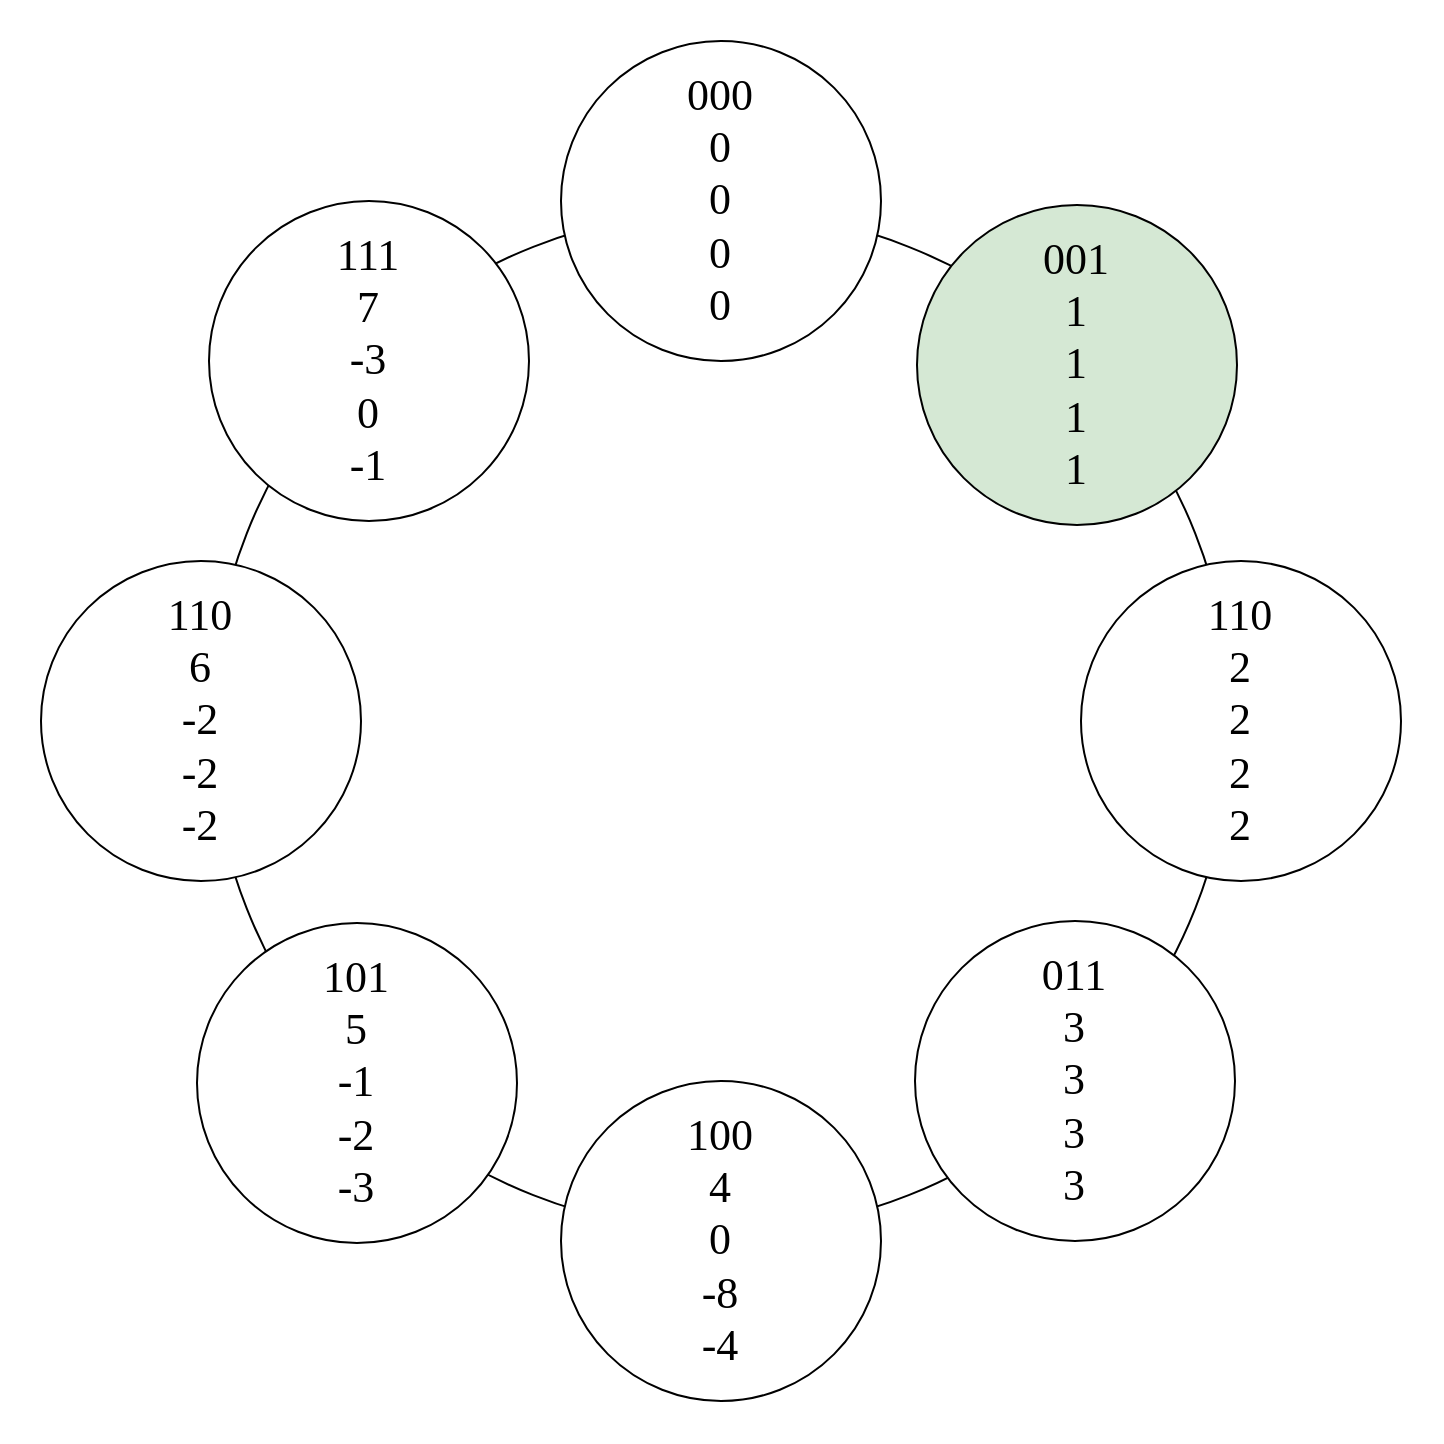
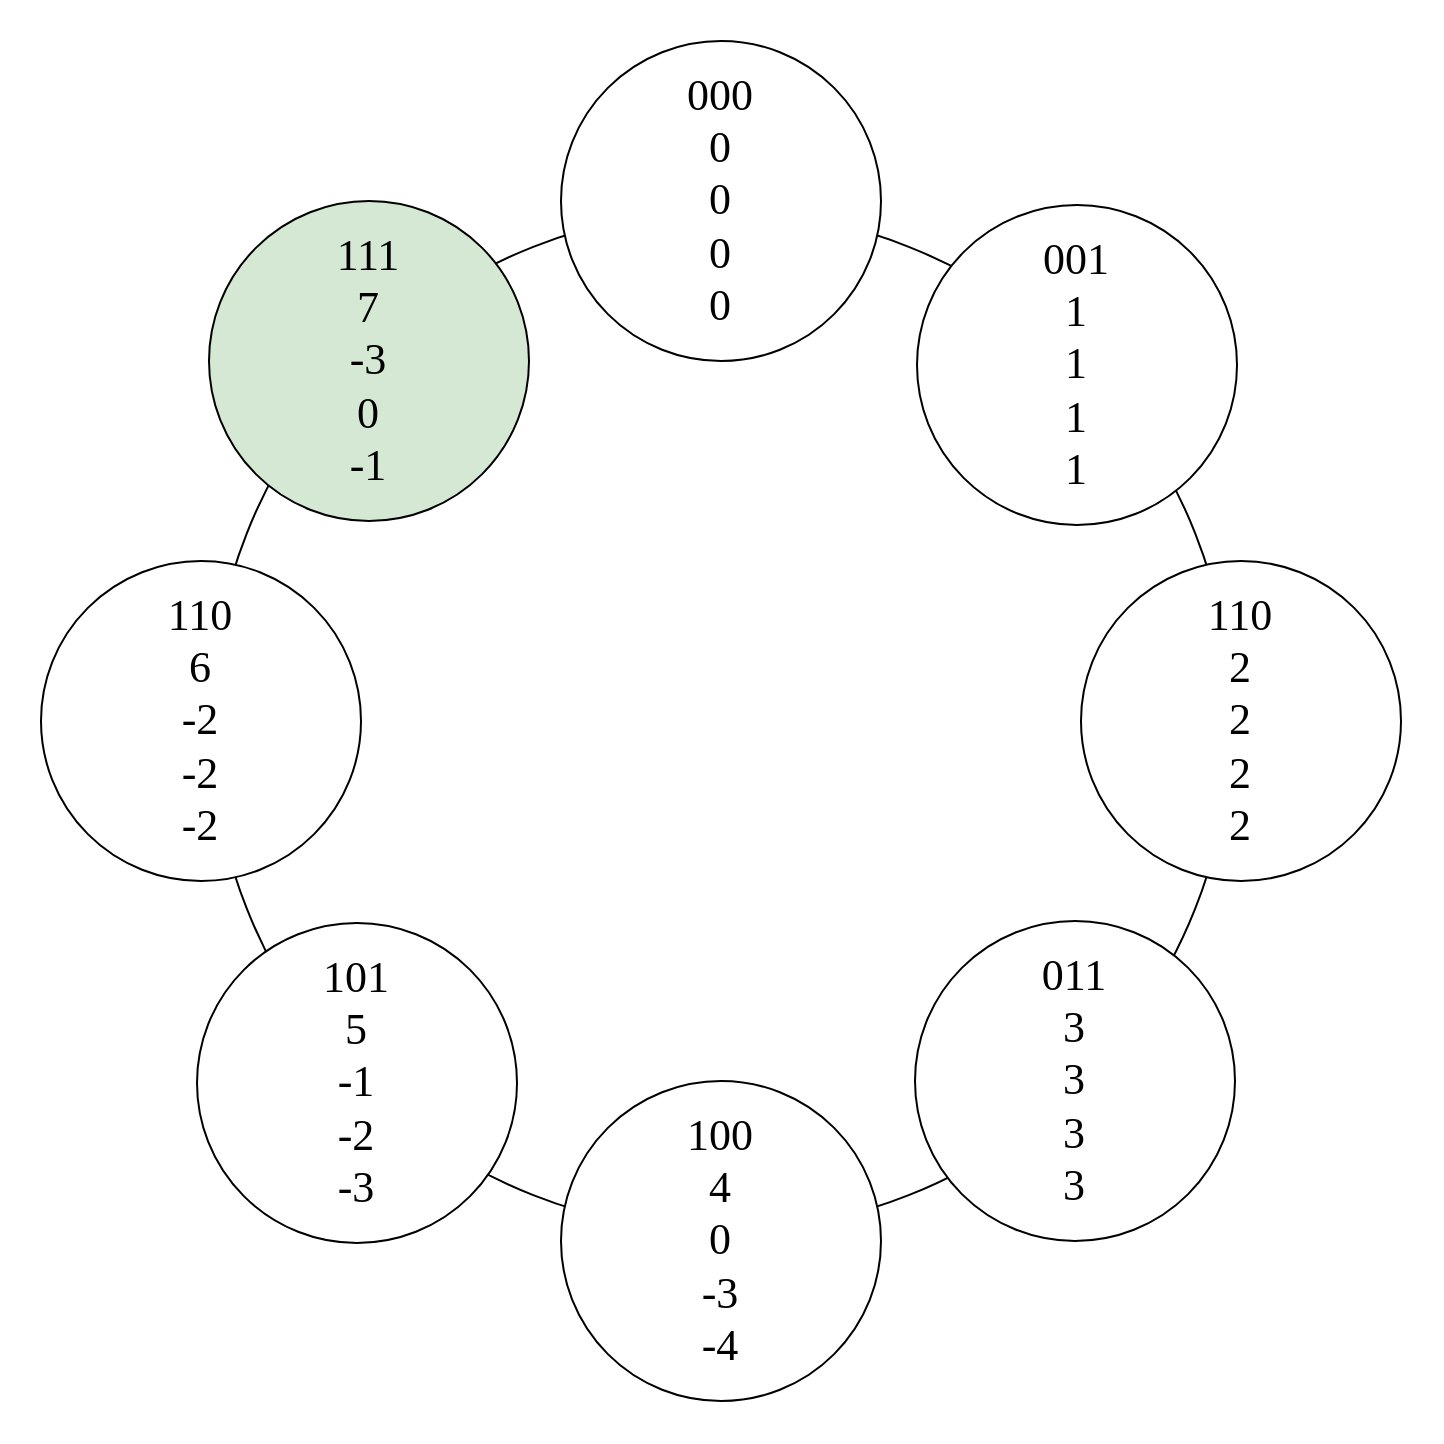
- <mxCell id="7" value="111&lt;br&gt;7&lt;br&gt;-3&lt;br&gt;0&lt;br&gt;-1" style="ellipse;whiteSpace=wrap;html=1;rounded=0;shadow=0;dashed=0;comic=0;fontFamily=Verdana;fontSize=22;" parent="1" vertex="1"><mxGeometry x="104" y="100" width="160" height="160" as="geometry" /></mxCell>
+ <mxCell id="7" value="111&lt;br&gt;7&lt;br&gt;-3&lt;br&gt;0&lt;br&gt;-1" style="ellipse;whiteSpace=wrap;html=1;rounded=0;shadow=0;dashed=0;comic=0;fontFamily=Verdana;fontSize=22;fillColor=#d5e8d4;" parent="1" vertex="1"><mxGeometry x="104" y="100" width="160" height="160" as="geometry" /></mxCell>
- <mxCell id="8" value="001&lt;br&gt;1&lt;br&gt;1&lt;br&gt;1&lt;br&gt;1" style="ellipse;whiteSpace=wrap;html=1;rounded=0;shadow=0;dashed=0;comic=0;fontFamily=Verdana;fontSize=22;fillColor=#d5e8d4;" parent="1" vertex="1"><mxGeometry x="458" y="102" width="160" height="160" as="geometry" /></mxCell>
+ <mxCell id="8" value="001&lt;br&gt;1&lt;br&gt;1&lt;br&gt;1&lt;br&gt;1" style="ellipse;whiteSpace=wrap;html=1;rounded=0;shadow=0;dashed=0;comic=0;fontFamily=Verdana;fontSize=22;" parent="1" vertex="1"><mxGeometry x="458" y="102" width="160" height="160" as="geometry" /></mxCell>
- <mxCell id="4" value="100&lt;br&gt;4&lt;br&gt;0&lt;br&gt;-8&lt;br&gt;-4" style="ellipse;whiteSpace=wrap;html=1;rounded=0;shadow=0;dashed=0;comic=0;fontFamily=Verdana;fontSize=22;" parent="1" vertex="1"><mxGeometry x="280" y="540" width="160" height="160" as="geometry" /></mxCell>
+ <mxCell id="4" value="100&lt;br&gt;4&lt;br&gt;0&lt;br&gt;-3&lt;br&gt;-4" style="ellipse;whiteSpace=wrap;html=1;rounded=0;shadow=0;dashed=0;comic=0;fontFamily=Verdana;fontSize=22;" parent="1" vertex="1"><mxGeometry x="280" y="540" width="160" height="160" as="geometry" /></mxCell>
